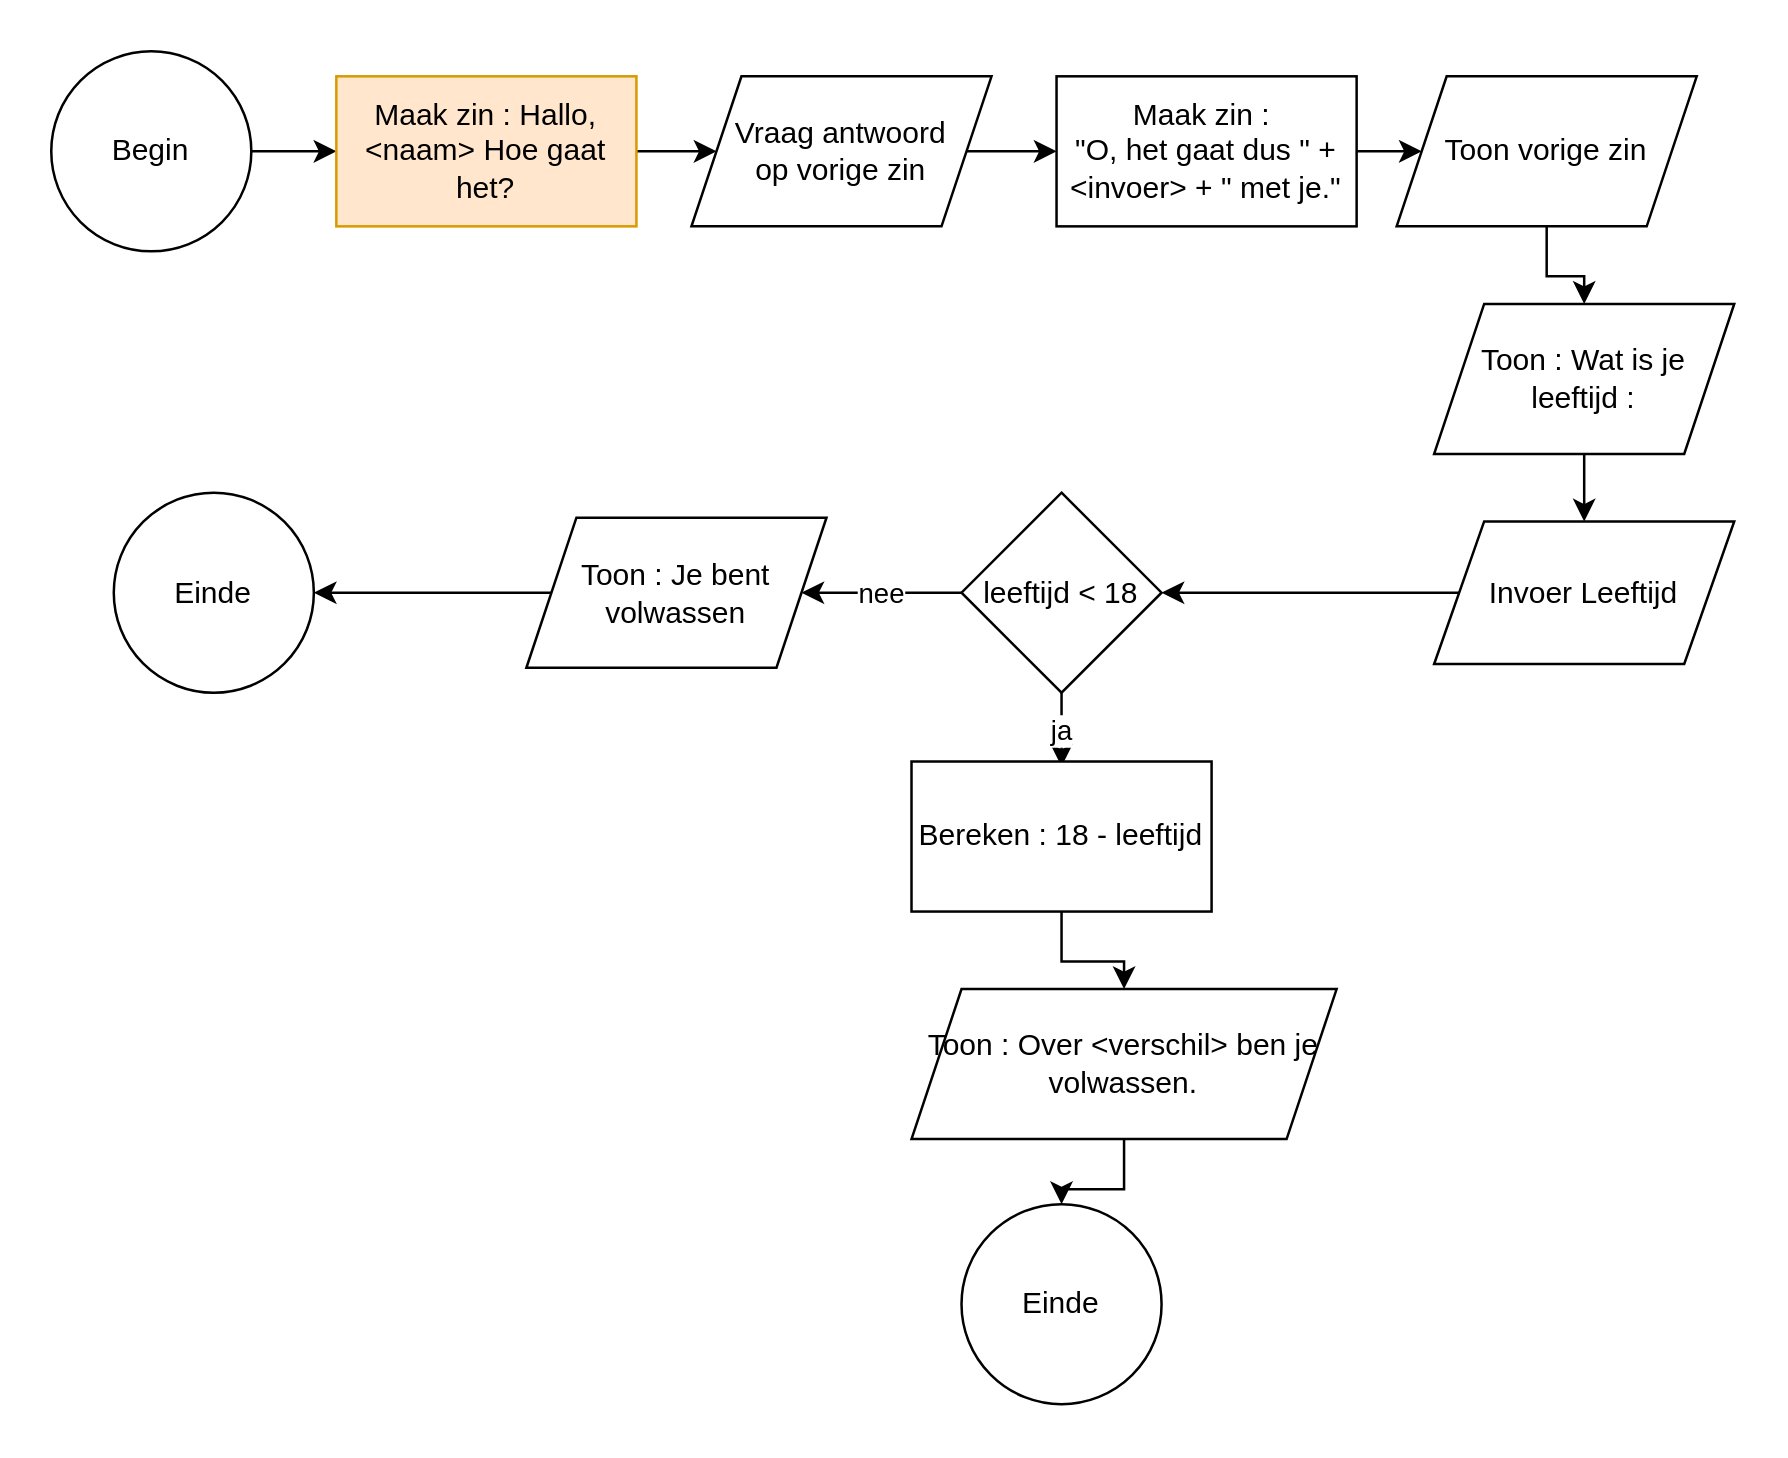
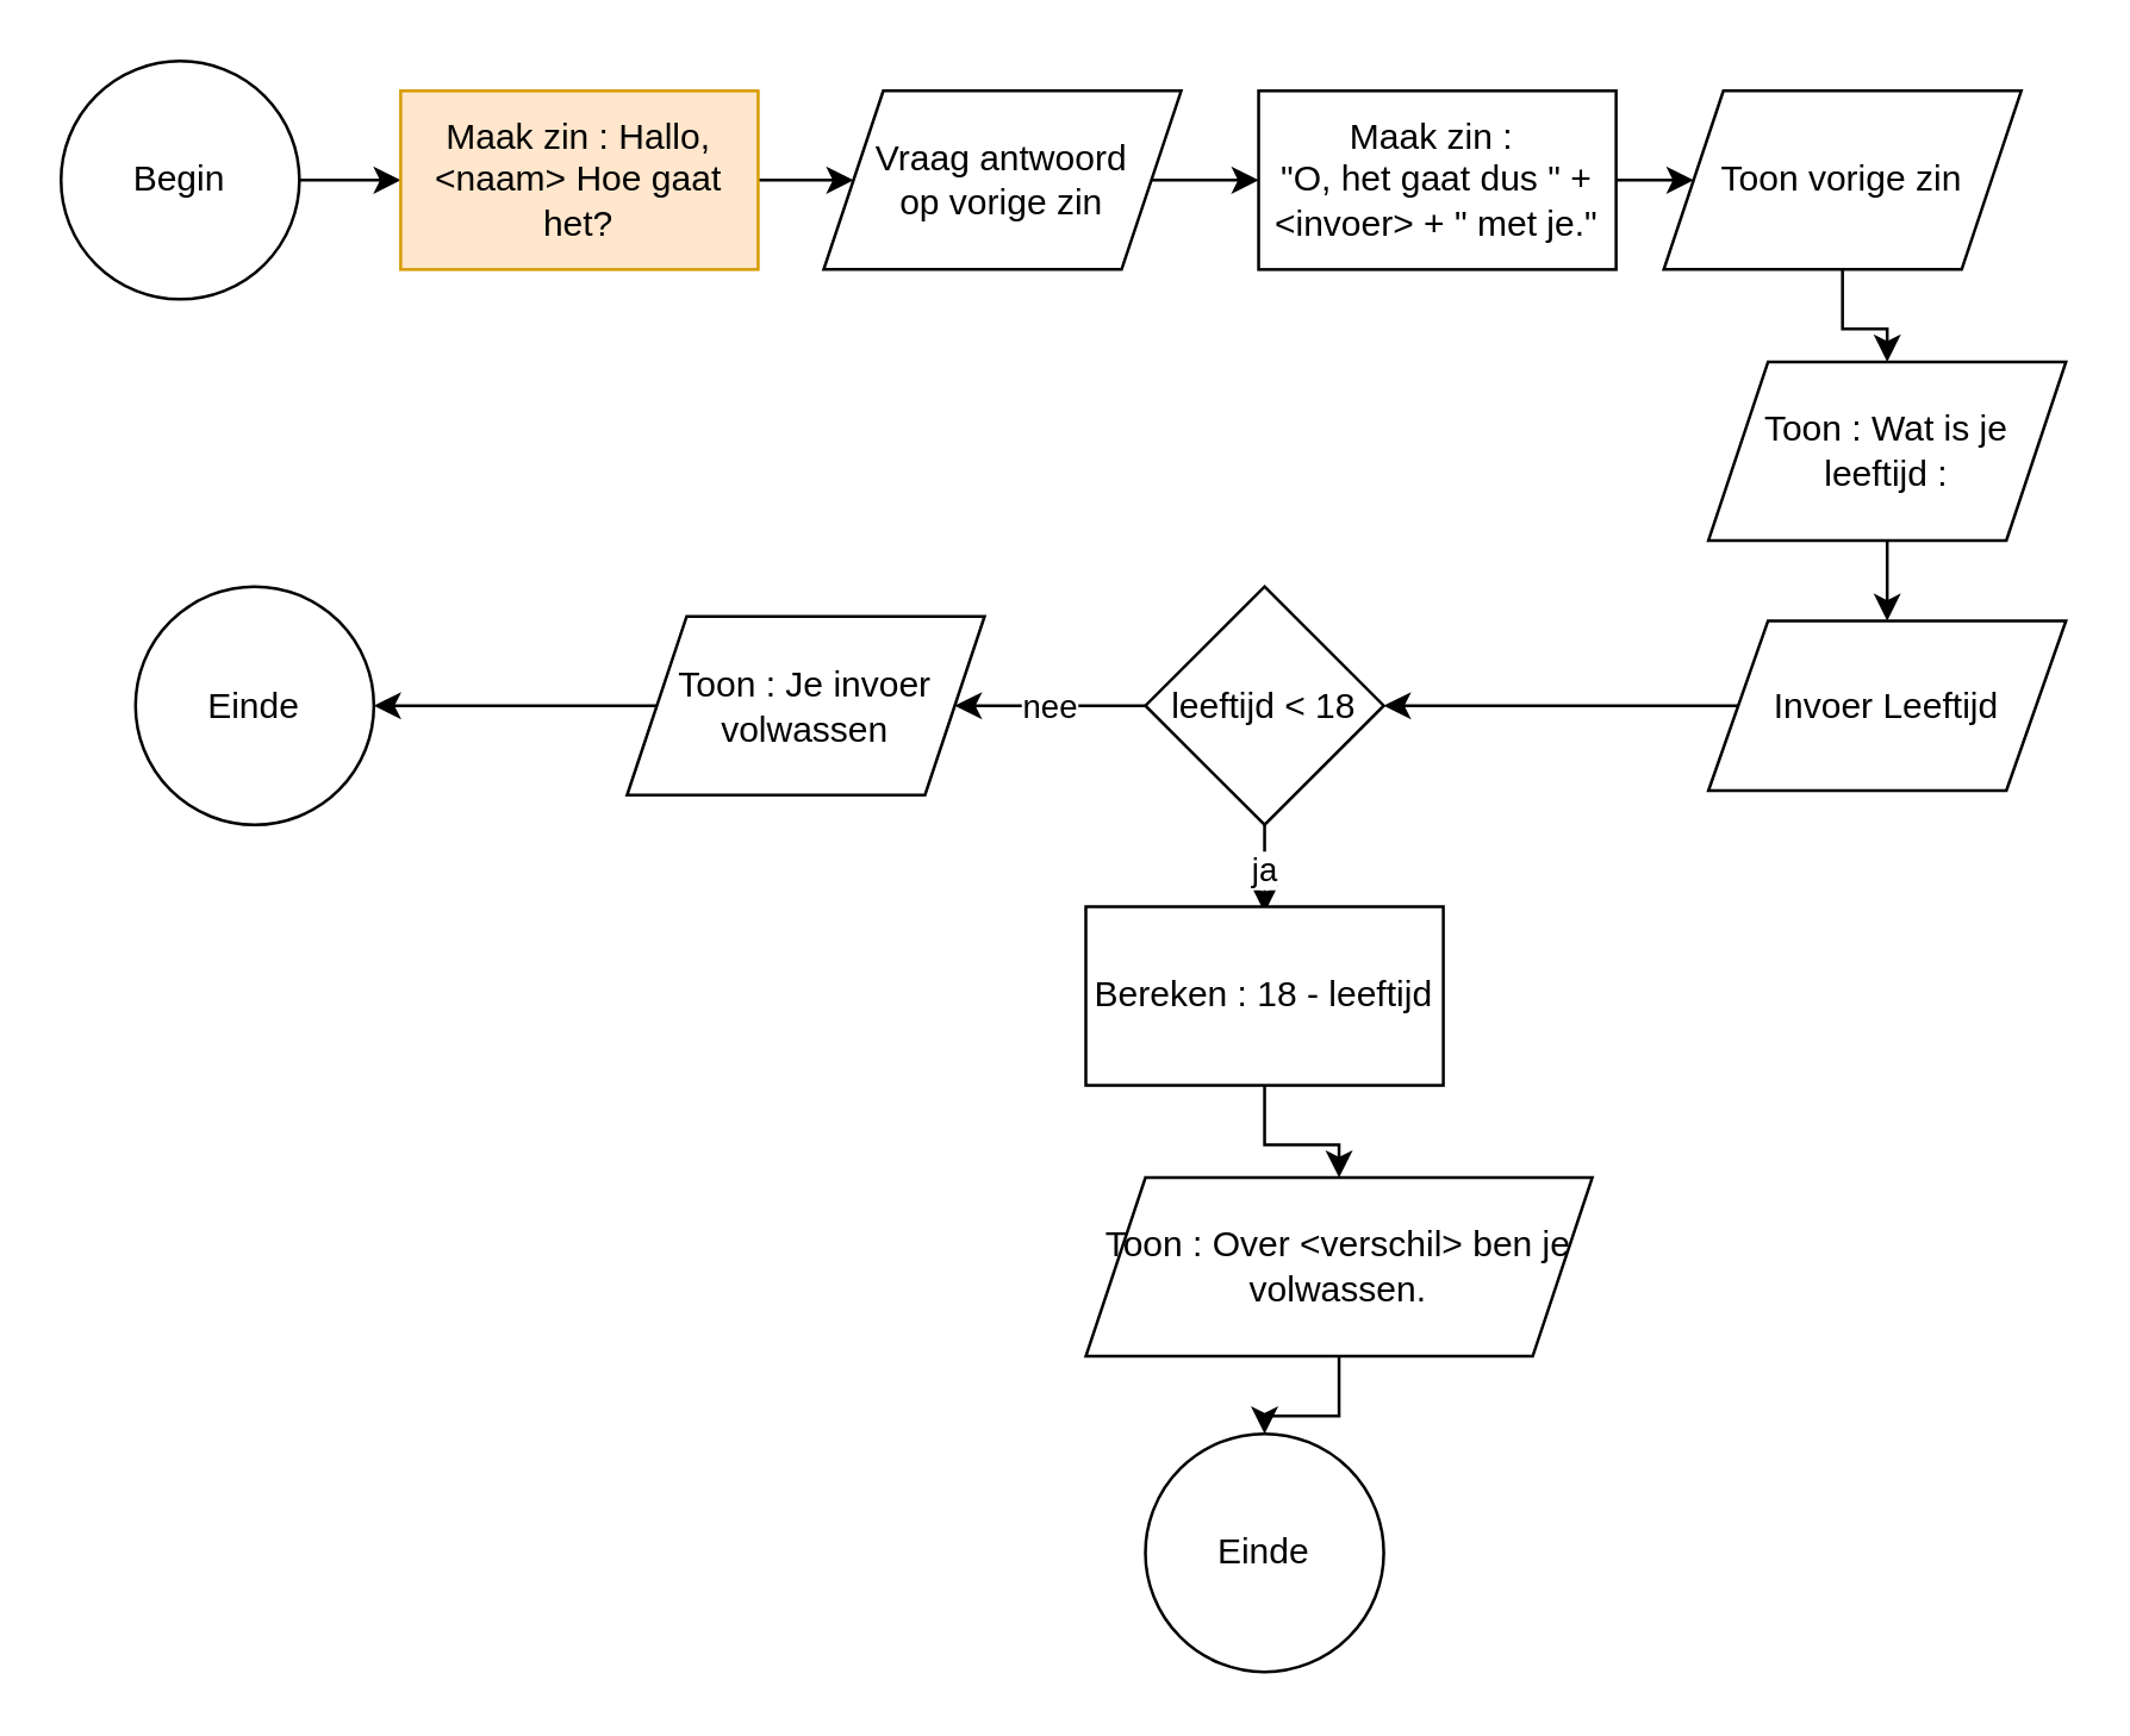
- <mxCell id="21" value="Toon : Je bent volwassen" style="shape=parallelogram;perimeter=parallelogramPerimeter;whiteSpace=wrap;html=1;fixedSize=1;" vertex="1" parent="1"><mxGeometry x="210" y="206.5" width="120" height="60" as="geometry" /></mxCell>
+ <mxCell id="21" value="Toon : Je invoer volwassen" style="shape=parallelogram;perimeter=parallelogramPerimeter;whiteSpace=wrap;html=1;fixedSize=1;" vertex="1" parent="1"><mxGeometry x="210" y="206.5" width="120" height="60" as="geometry" /></mxCell>
